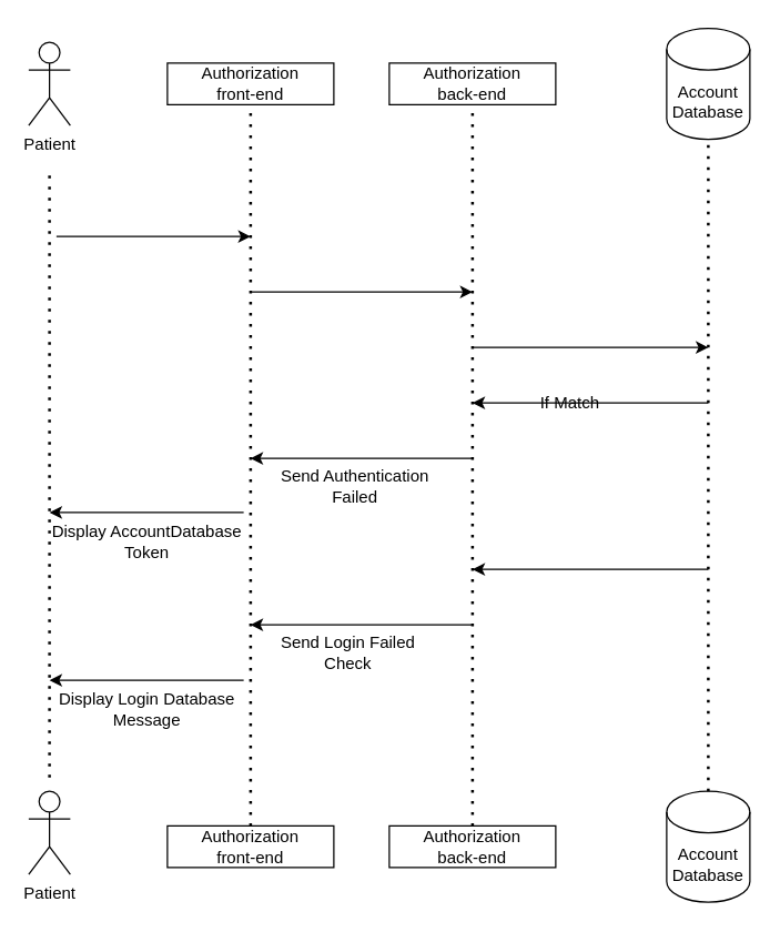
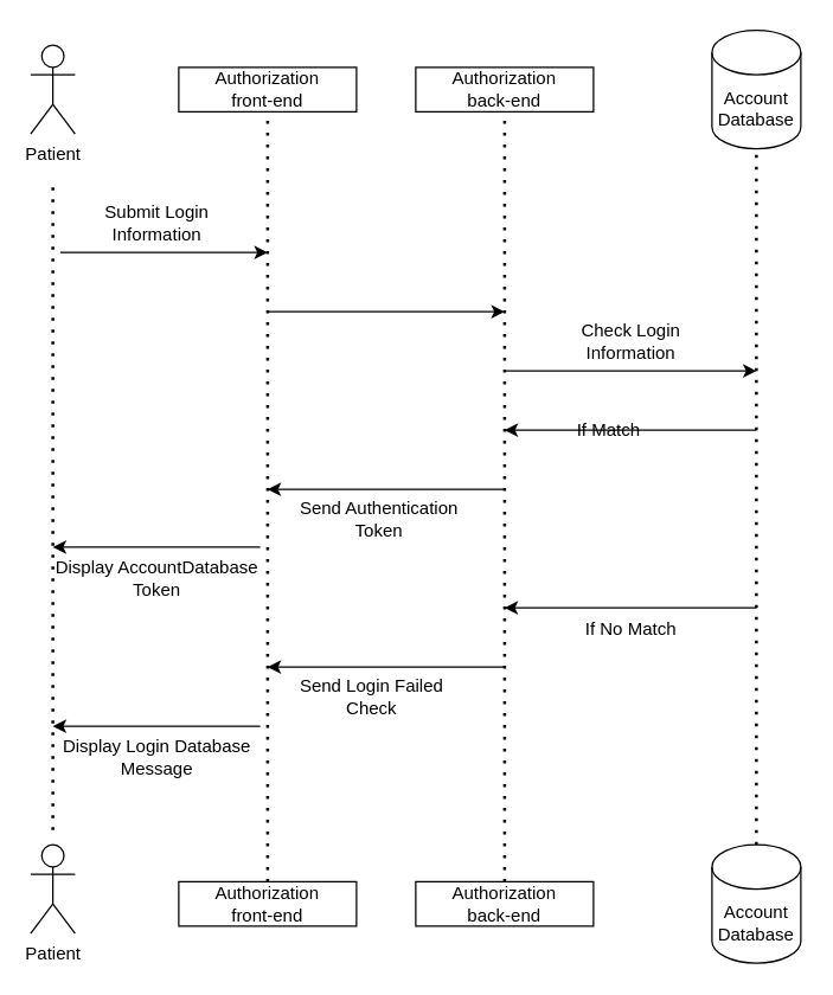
+ <mxCell id="15" value="Submit Login&lt;br&gt;Information" style="text;html=1;align=center;verticalAlign=middle;resizable=0;points=[];autosize=1;strokeColor=none;fillColor=none;" vertex="1" parent="1"><mxGeometry x="60" y="130" width="90" height="40" as="geometry" /></mxCell>
+ <mxCell id="20" value="Check Login&lt;br&gt;Information" style="text;html=1;align=center;verticalAlign=middle;resizable=0;points=[];autosize=1;strokeColor=none;fillColor=none;" vertex="1" parent="1"><mxGeometry x="380" y="210" width="90" height="40" as="geometry" /></mxCell>
- <mxCell id="23" value="Send Authentication&lt;br&gt;Failed" style="text;html=1;align=center;verticalAlign=middle;resizable=0;points=[];autosize=1;strokeColor=none;fillColor=none;" vertex="1" parent="1"><mxGeometry x="190" y="330" width="130" height="40" as="geometry" /></mxCell>
+ <mxCell id="23" value="Send Authentication&lt;br&gt;Token" style="text;html=1;align=center;verticalAlign=middle;resizable=0;points=[];autosize=1;strokeColor=none;fillColor=none;" vertex="1" parent="1"><mxGeometry x="190" y="330" width="130" height="40" as="geometry" /></mxCell>
+ <mxCell id="18" value="If No Match" style="text;html=1;align=center;verticalAlign=middle;resizable=0;points=[];autosize=1;strokeColor=none;fillColor=none;" vertex="1" parent="1"><mxGeometry x="385" y="410" width="80" height="30" as="geometry" /></mxCell>
